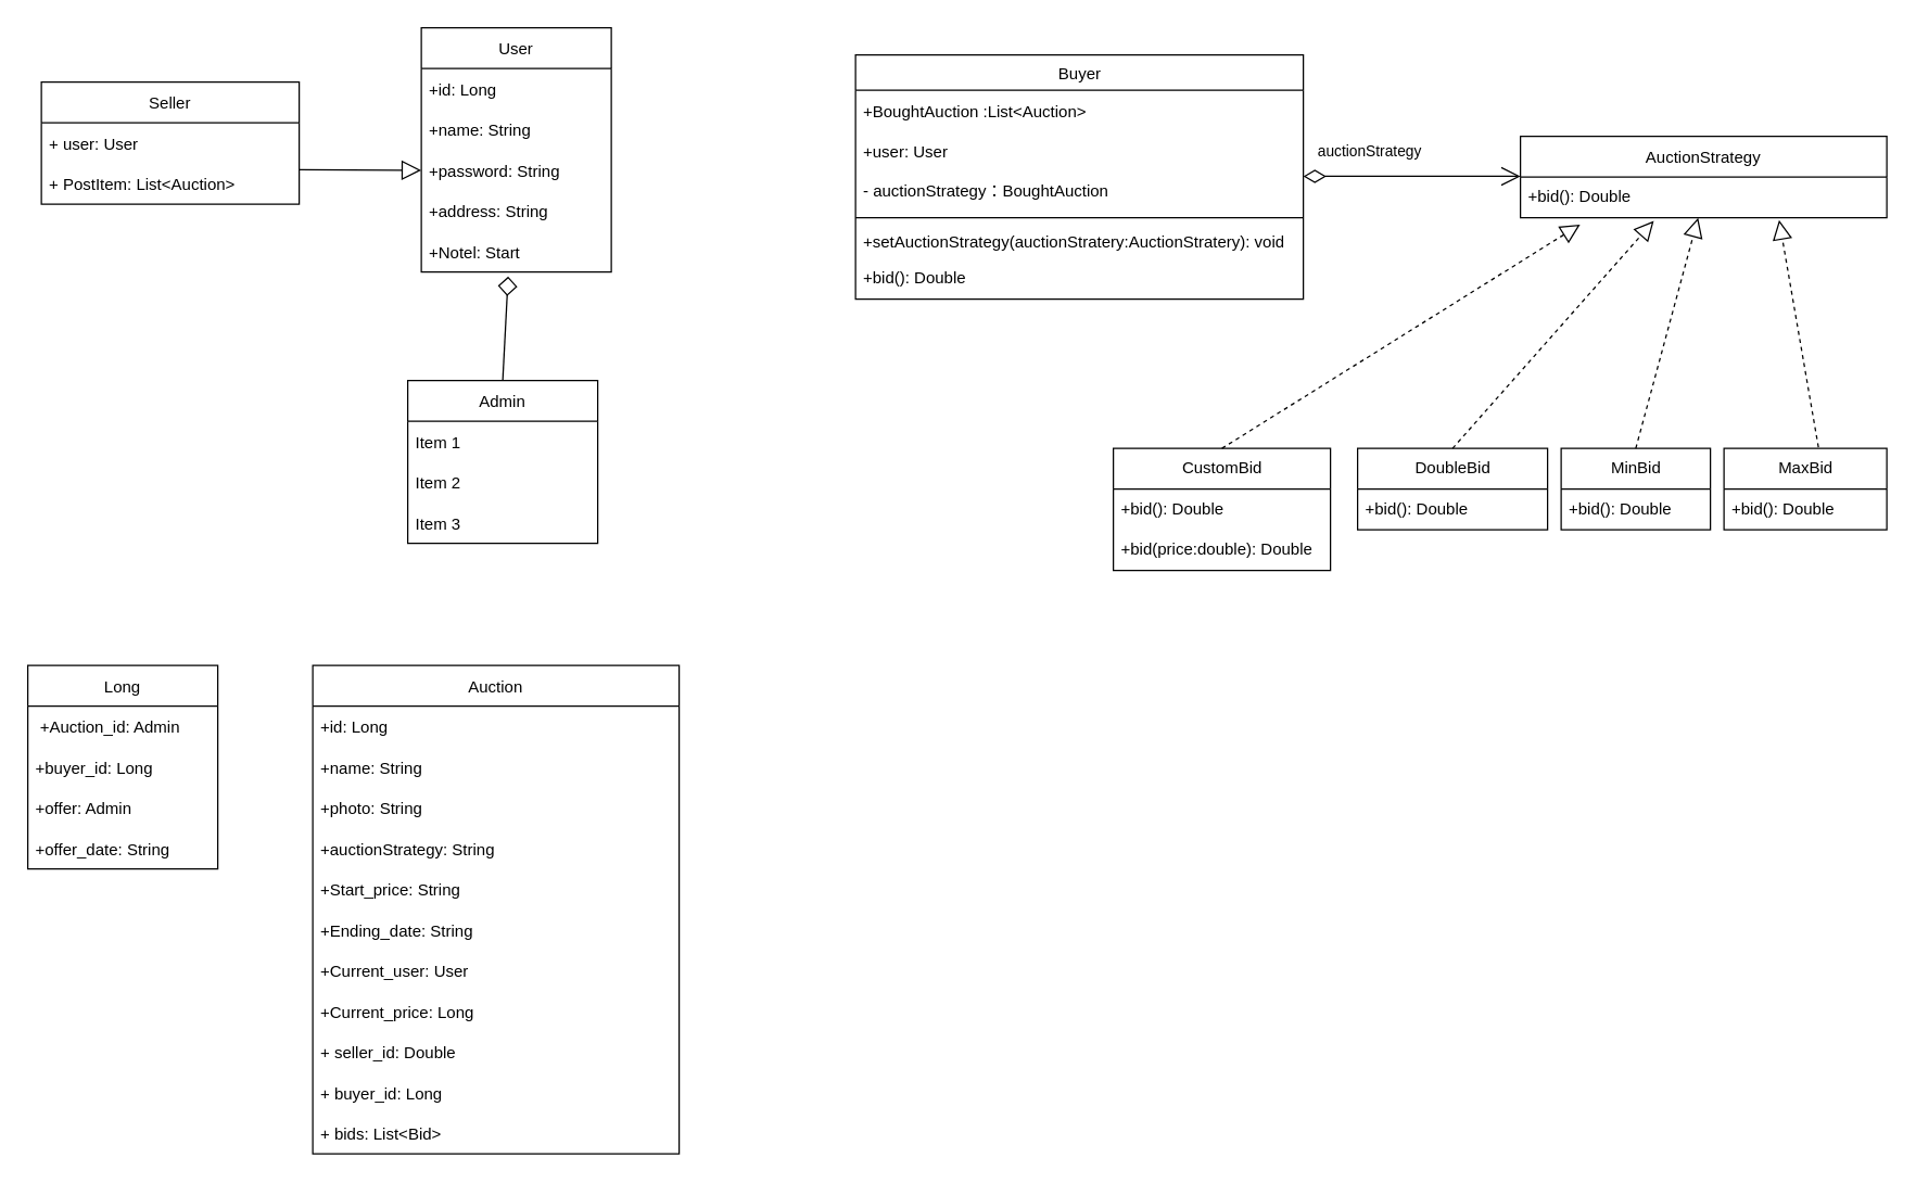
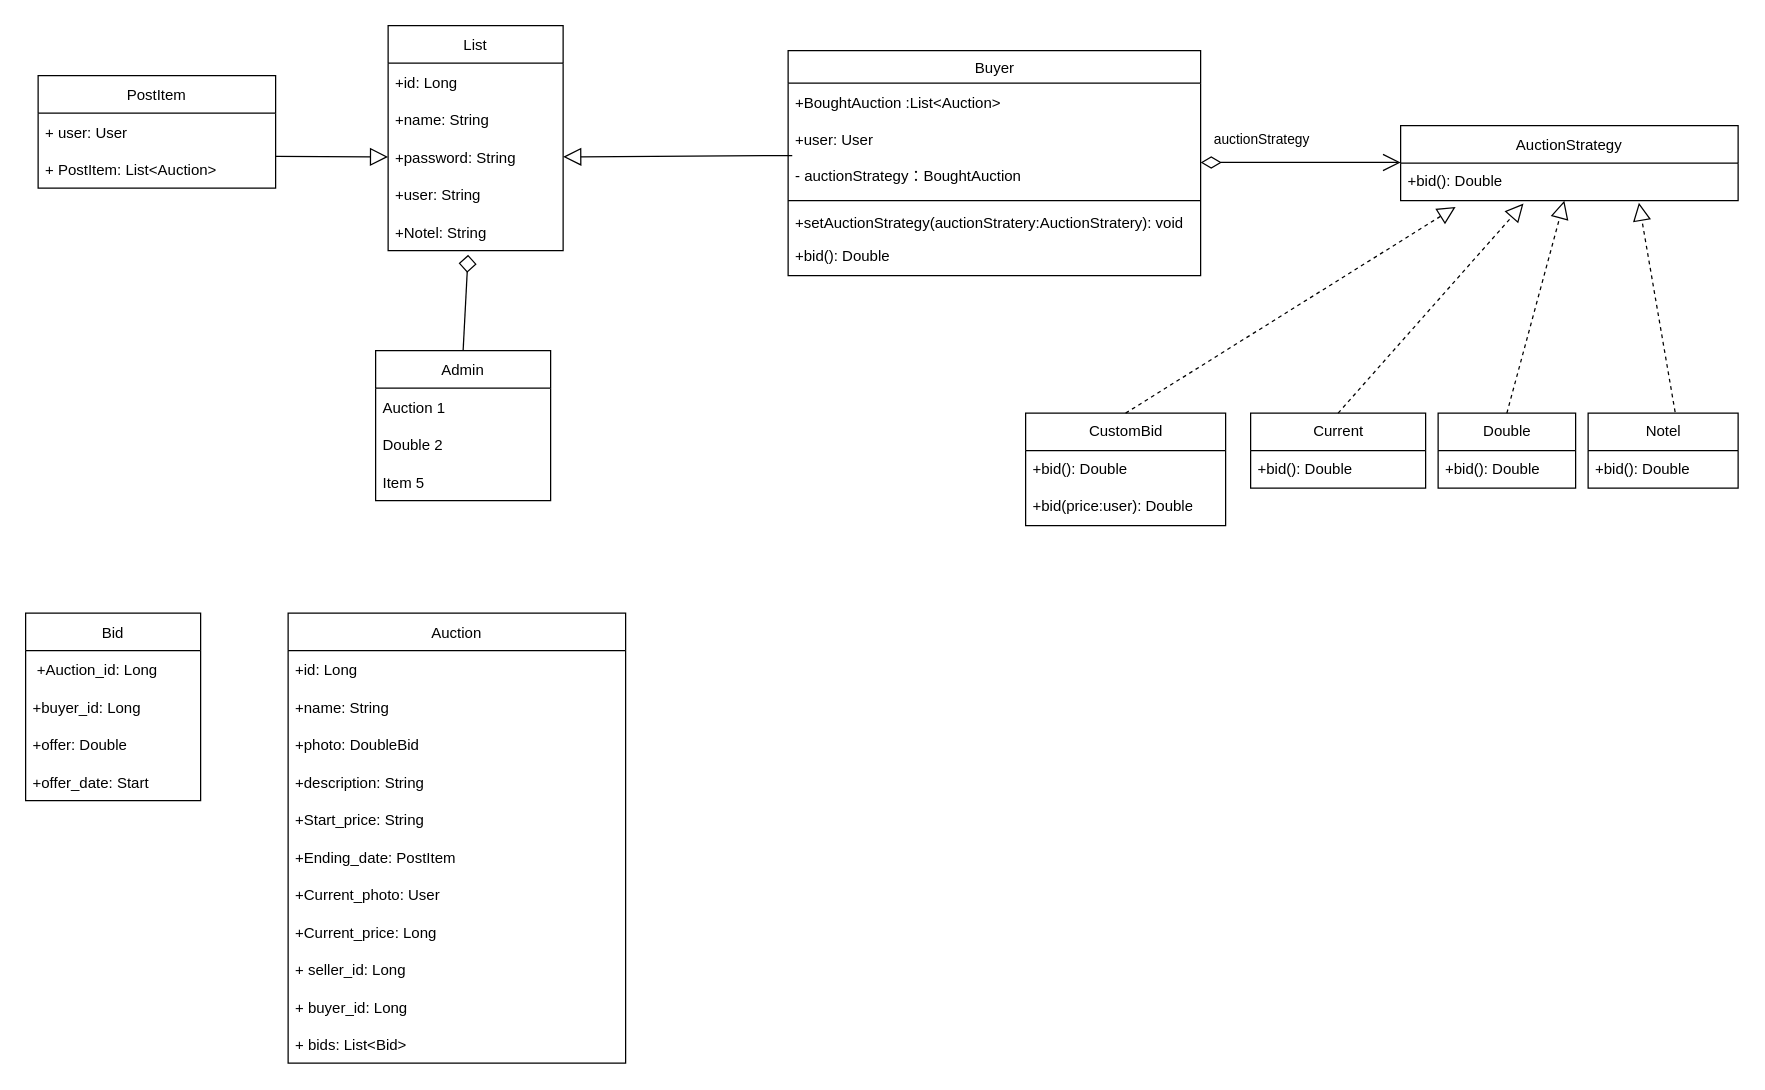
- <mxCell id="21" value="User" style="swimlane;fontStyle=0;childLayout=stackLayout;horizontal=1;startSize=30;horizontalStack=0;resizeParent=1;resizeParentMax=0;resizeLast=0;collapsible=1;marginBottom=0;" parent="1" vertex="1"><mxGeometry x="310" y="20" width="140" height="180" as="geometry" /></mxCell>
+ <mxCell id="21" value="List" style="swimlane;fontStyle=0;childLayout=stackLayout;horizontal=1;startSize=30;horizontalStack=0;resizeParent=1;resizeParentMax=0;resizeLast=0;collapsible=1;marginBottom=0;" parent="1" vertex="1"><mxGeometry x="310" y="20" width="140" height="180" as="geometry" /></mxCell>
- <mxCell id="2" value="Seller" style="swimlane;fontStyle=0;childLayout=stackLayout;horizontal=1;startSize=30;horizontalStack=0;resizeParent=1;resizeParentMax=0;resizeLast=0;collapsible=1;marginBottom=0;" parent="1" vertex="1"><mxGeometry x="30" y="60" width="190" height="90" as="geometry" /></mxCell>
+ <mxCell id="2" value="PostItem" style="swimlane;fontStyle=0;childLayout=stackLayout;horizontal=1;startSize=30;horizontalStack=0;resizeParent=1;resizeParentMax=0;resizeLast=0;collapsible=1;marginBottom=0;" parent="1" vertex="1"><mxGeometry x="30" y="60" width="190" height="90" as="geometry" /></mxCell>
+ <mxCell id="34" value="" style="edgeStyle=none;html=1;endSize=12;endArrow=block;endFill=0;rounded=0;entryX=1;entryY=0.5;entryDx=0;entryDy=0;exitX=0.01;exitY=-0.069;exitDx=0;exitDy=0;exitPerimeter=0;" parent="1" source="53" target="24" edge="1"><mxGeometry width="160" relative="1" as="geometry"><mxPoint x="580" y="319" as="sourcePoint" /><mxPoint x="340" y="230" as="targetPoint" /></mxGeometry></mxCell>
- <mxCell id="25" value="+address: String" style="text;strokeColor=none;fillColor=none;align=left;verticalAlign=middle;spacingLeft=4;spacingRight=4;overflow=hidden;points=[[0,0.5],[1,0.5]];portConstraint=eastwest;rotatable=0;" parent="21" vertex="1"><mxGeometry y="120" width="140" height="30" as="geometry" /></mxCell>
+ <mxCell id="25" value="+user: String" style="text;strokeColor=none;fillColor=none;align=left;verticalAlign=middle;spacingLeft=4;spacingRight=4;overflow=hidden;points=[[0,0.5],[1,0.5]];portConstraint=eastwest;rotatable=0;" parent="21" vertex="1"><mxGeometry y="120" width="140" height="30" as="geometry" /></mxCell>
- <mxCell id="26" value="+Notel: Start" style="text;strokeColor=none;fillColor=none;align=left;verticalAlign=middle;spacingLeft=4;spacingRight=4;overflow=hidden;points=[[0,0.5],[1,0.5]];portConstraint=eastwest;rotatable=0;" parent="21" vertex="1"><mxGeometry y="150" width="140" height="30" as="geometry" /></mxCell>
+ <mxCell id="26" value="+Notel: String" style="text;strokeColor=none;fillColor=none;align=left;verticalAlign=middle;spacingLeft=4;spacingRight=4;overflow=hidden;points=[[0,0.5],[1,0.5]];portConstraint=eastwest;rotatable=0;" parent="21" vertex="1"><mxGeometry y="150" width="140" height="30" as="geometry" /></mxCell>
- <mxCell id="18" value="Item 1" style="text;strokeColor=none;fillColor=none;align=left;verticalAlign=middle;spacingLeft=4;spacingRight=4;overflow=hidden;points=[[0,0.5],[1,0.5]];portConstraint=eastwest;rotatable=0;" parent="17" vertex="1"><mxGeometry y="30" width="140" height="30" as="geometry" /></mxCell>
+ <mxCell id="18" value="Auction 1" style="text;strokeColor=none;fillColor=none;align=left;verticalAlign=middle;spacingLeft=4;spacingRight=4;overflow=hidden;points=[[0,0.5],[1,0.5]];portConstraint=eastwest;rotatable=0;" parent="17" vertex="1"><mxGeometry y="30" width="140" height="30" as="geometry" /></mxCell>
- <mxCell id="40" value="DoubleBid" style="swimlane;fontStyle=0;childLayout=stackLayout;horizontal=1;startSize=30;horizontalStack=0;resizeParent=1;resizeParentMax=0;resizeLast=0;collapsible=1;marginBottom=0;html=1;" parent="1" vertex="1"><mxGeometry x="1000" y="330" width="140" height="60" as="geometry" /></mxCell>
+ <mxCell id="40" value="Current" style="swimlane;fontStyle=0;childLayout=stackLayout;horizontal=1;startSize=30;horizontalStack=0;resizeParent=1;resizeParentMax=0;resizeLast=0;collapsible=1;marginBottom=0;html=1;" parent="1" vertex="1"><mxGeometry x="1000" y="330" width="140" height="60" as="geometry" /></mxCell>
- <mxCell id="44" value="MinBid" style="swimlane;fontStyle=0;childLayout=stackLayout;horizontal=1;startSize=30;horizontalStack=0;resizeParent=1;resizeParentMax=0;resizeLast=0;collapsible=1;marginBottom=0;html=1;" parent="1" vertex="1"><mxGeometry x="1150" y="330" width="110" height="60" as="geometry" /></mxCell>
+ <mxCell id="44" value="Double" style="swimlane;fontStyle=0;childLayout=stackLayout;horizontal=1;startSize=30;horizontalStack=0;resizeParent=1;resizeParentMax=0;resizeLast=0;collapsible=1;marginBottom=0;html=1;" parent="1" vertex="1"><mxGeometry x="1150" y="330" width="110" height="60" as="geometry" /></mxCell>
- <mxCell id="42" value="MaxBid" style="swimlane;fontStyle=0;childLayout=stackLayout;horizontal=1;startSize=30;horizontalStack=0;resizeParent=1;resizeParentMax=0;resizeLast=0;collapsible=1;marginBottom=0;html=1;" parent="1" vertex="1"><mxGeometry x="1270" y="330" width="120" height="60" as="geometry" /></mxCell>
+ <mxCell id="42" value="Notel" style="swimlane;fontStyle=0;childLayout=stackLayout;horizontal=1;startSize=30;horizontalStack=0;resizeParent=1;resizeParentMax=0;resizeLast=0;collapsible=1;marginBottom=0;html=1;" parent="1" vertex="1"><mxGeometry x="1270" y="330" width="120" height="60" as="geometry" /></mxCell>
- <mxCell id="19" value="Item 2" style="text;strokeColor=none;fillColor=none;align=left;verticalAlign=middle;spacingLeft=4;spacingRight=4;overflow=hidden;points=[[0,0.5],[1,0.5]];portConstraint=eastwest;rotatable=0;" parent="17" vertex="1"><mxGeometry y="60" width="140" height="30" as="geometry" /></mxCell>
+ <mxCell id="19" value="Double 2" style="text;strokeColor=none;fillColor=none;align=left;verticalAlign=middle;spacingLeft=4;spacingRight=4;overflow=hidden;points=[[0,0.5],[1,0.5]];portConstraint=eastwest;rotatable=0;" parent="17" vertex="1"><mxGeometry y="60" width="140" height="30" as="geometry" /></mxCell>
- <mxCell id="20" value="Item 3" style="text;strokeColor=none;fillColor=none;align=left;verticalAlign=middle;spacingLeft=4;spacingRight=4;overflow=hidden;points=[[0,0.5],[1,0.5]];portConstraint=eastwest;rotatable=0;" parent="17" vertex="1"><mxGeometry y="90" width="140" height="30" as="geometry" /></mxCell>
+ <mxCell id="20" value="Item 5" style="text;strokeColor=none;fillColor=none;align=left;verticalAlign=middle;spacingLeft=4;spacingRight=4;overflow=hidden;points=[[0,0.5],[1,0.5]];portConstraint=eastwest;rotatable=0;" parent="17" vertex="1"><mxGeometry y="90" width="140" height="30" as="geometry" /></mxCell>
- <mxCell id="39" value="+bid(price:double): Double" style="text;strokeColor=none;fillColor=none;align=left;verticalAlign=middle;spacingLeft=4;spacingRight=4;overflow=hidden;points=[[0,0.5],[1,0.5]];portConstraint=eastwest;rotatable=0;html=1;" parent="37" vertex="1"><mxGeometry y="60" width="160" height="30" as="geometry" /></mxCell>
+ <mxCell id="39" value="+bid(price:user): Double" style="text;strokeColor=none;fillColor=none;align=left;verticalAlign=middle;spacingLeft=4;spacingRight=4;overflow=hidden;points=[[0,0.5],[1,0.5]];portConstraint=eastwest;rotatable=0;html=1;" parent="37" vertex="1"><mxGeometry y="60" width="160" height="30" as="geometry" /></mxCell>
- <mxCell id="27" value="Long" style="swimlane;fontStyle=0;childLayout=stackLayout;horizontal=1;startSize=30;horizontalStack=0;resizeParent=1;resizeParentMax=0;resizeLast=0;collapsible=1;marginBottom=0;" parent="1" vertex="1"><mxGeometry x="20" y="490" width="140" height="150" as="geometry" /></mxCell>
+ <mxCell id="27" value="Bid" style="swimlane;fontStyle=0;childLayout=stackLayout;horizontal=1;startSize=30;horizontalStack=0;resizeParent=1;resizeParentMax=0;resizeLast=0;collapsible=1;marginBottom=0;" parent="1" vertex="1"><mxGeometry x="20" y="490" width="140" height="150" as="geometry" /></mxCell>
- <mxCell id="28" value=" +Auction_id: Admin" style="text;strokeColor=none;fillColor=none;align=left;verticalAlign=middle;spacingLeft=4;spacingRight=4;overflow=hidden;points=[[0,0.5],[1,0.5]];portConstraint=eastwest;rotatable=0;" parent="27" vertex="1"><mxGeometry y="30" width="140" height="30" as="geometry" /></mxCell>
+ <mxCell id="28" value=" +Auction_id: Long" style="text;strokeColor=none;fillColor=none;align=left;verticalAlign=middle;spacingLeft=4;spacingRight=4;overflow=hidden;points=[[0,0.5],[1,0.5]];portConstraint=eastwest;rotatable=0;" parent="27" vertex="1"><mxGeometry y="30" width="140" height="30" as="geometry" /></mxCell>
- <mxCell id="30" value="+offer: Admin" style="text;strokeColor=none;fillColor=none;align=left;verticalAlign=middle;spacingLeft=4;spacingRight=4;overflow=hidden;points=[[0,0.5],[1,0.5]];portConstraint=eastwest;rotatable=0;" parent="27" vertex="1"><mxGeometry y="90" width="140" height="30" as="geometry" /></mxCell>
+ <mxCell id="30" value="+offer: Double" style="text;strokeColor=none;fillColor=none;align=left;verticalAlign=middle;spacingLeft=4;spacingRight=4;overflow=hidden;points=[[0,0.5],[1,0.5]];portConstraint=eastwest;rotatable=0;" parent="27" vertex="1"><mxGeometry y="90" width="140" height="30" as="geometry" /></mxCell>
- <mxCell id="8" value="+photo: String" style="text;strokeColor=none;fillColor=none;align=left;verticalAlign=middle;spacingLeft=4;spacingRight=4;overflow=hidden;points=[[0,0.5],[1,0.5]];portConstraint=eastwest;rotatable=0;" parent="5" vertex="1"><mxGeometry y="90" width="270" height="30" as="geometry" /></mxCell>
+ <mxCell id="8" value="+photo: DoubleBid" style="text;strokeColor=none;fillColor=none;align=left;verticalAlign=middle;spacingLeft=4;spacingRight=4;overflow=hidden;points=[[0,0.5],[1,0.5]];portConstraint=eastwest;rotatable=0;" parent="5" vertex="1"><mxGeometry y="90" width="270" height="30" as="geometry" /></mxCell>
- <mxCell id="31" value="+offer_date: String" style="text;strokeColor=none;fillColor=none;align=left;verticalAlign=middle;spacingLeft=4;spacingRight=4;overflow=hidden;points=[[0,0.5],[1,0.5]];portConstraint=eastwest;rotatable=0;" parent="27" vertex="1"><mxGeometry y="120" width="140" height="30" as="geometry" /></mxCell>
+ <mxCell id="31" value="+offer_date: Start" style="text;strokeColor=none;fillColor=none;align=left;verticalAlign=middle;spacingLeft=4;spacingRight=4;overflow=hidden;points=[[0,0.5],[1,0.5]];portConstraint=eastwest;rotatable=0;" parent="27" vertex="1"><mxGeometry y="120" width="140" height="30" as="geometry" /></mxCell>
- <mxCell id="9" value="+auctionStrategy: String" style="text;strokeColor=none;fillColor=none;align=left;verticalAlign=middle;spacingLeft=4;spacingRight=4;overflow=hidden;points=[[0,0.5],[1,0.5]];portConstraint=eastwest;rotatable=0;" parent="5" vertex="1"><mxGeometry y="120" width="270" height="30" as="geometry" /></mxCell>
+ <mxCell id="9" value="+description: String" style="text;strokeColor=none;fillColor=none;align=left;verticalAlign=middle;spacingLeft=4;spacingRight=4;overflow=hidden;points=[[0,0.5],[1,0.5]];portConstraint=eastwest;rotatable=0;" parent="5" vertex="1"><mxGeometry y="120" width="270" height="30" as="geometry" /></mxCell>
- <mxCell id="11" value="+Ending_date: String" style="text;strokeColor=none;fillColor=none;align=left;verticalAlign=middle;spacingLeft=4;spacingRight=4;overflow=hidden;points=[[0,0.5],[1,0.5]];portConstraint=eastwest;rotatable=0;" parent="5" vertex="1"><mxGeometry y="180" width="270" height="30" as="geometry" /></mxCell>
+ <mxCell id="11" value="+Ending_date: PostItem" style="text;strokeColor=none;fillColor=none;align=left;verticalAlign=middle;spacingLeft=4;spacingRight=4;overflow=hidden;points=[[0,0.5],[1,0.5]];portConstraint=eastwest;rotatable=0;" parent="5" vertex="1"><mxGeometry y="180" width="270" height="30" as="geometry" /></mxCell>
- <mxCell id="12" value="+Current_user: User" style="text;strokeColor=none;fillColor=none;align=left;verticalAlign=middle;spacingLeft=4;spacingRight=4;overflow=hidden;points=[[0,0.5],[1,0.5]];portConstraint=eastwest;rotatable=0;" parent="5" vertex="1"><mxGeometry y="210" width="270" height="30" as="geometry" /></mxCell>
+ <mxCell id="12" value="+Current_photo: User" style="text;strokeColor=none;fillColor=none;align=left;verticalAlign=middle;spacingLeft=4;spacingRight=4;overflow=hidden;points=[[0,0.5],[1,0.5]];portConstraint=eastwest;rotatable=0;" parent="5" vertex="1"><mxGeometry y="210" width="270" height="30" as="geometry" /></mxCell>
- <mxCell id="14" value="+ seller_id: Double" style="text;strokeColor=none;fillColor=none;align=left;verticalAlign=middle;spacingLeft=4;spacingRight=4;overflow=hidden;points=[[0,0.5],[1,0.5]];portConstraint=eastwest;rotatable=0;" parent="5" vertex="1"><mxGeometry y="270" width="270" height="30" as="geometry" /></mxCell>
+ <mxCell id="14" value="+ seller_id: Long" style="text;strokeColor=none;fillColor=none;align=left;verticalAlign=middle;spacingLeft=4;spacingRight=4;overflow=hidden;points=[[0,0.5],[1,0.5]];portConstraint=eastwest;rotatable=0;" parent="5" vertex="1"><mxGeometry y="270" width="270" height="30" as="geometry" /></mxCell>
